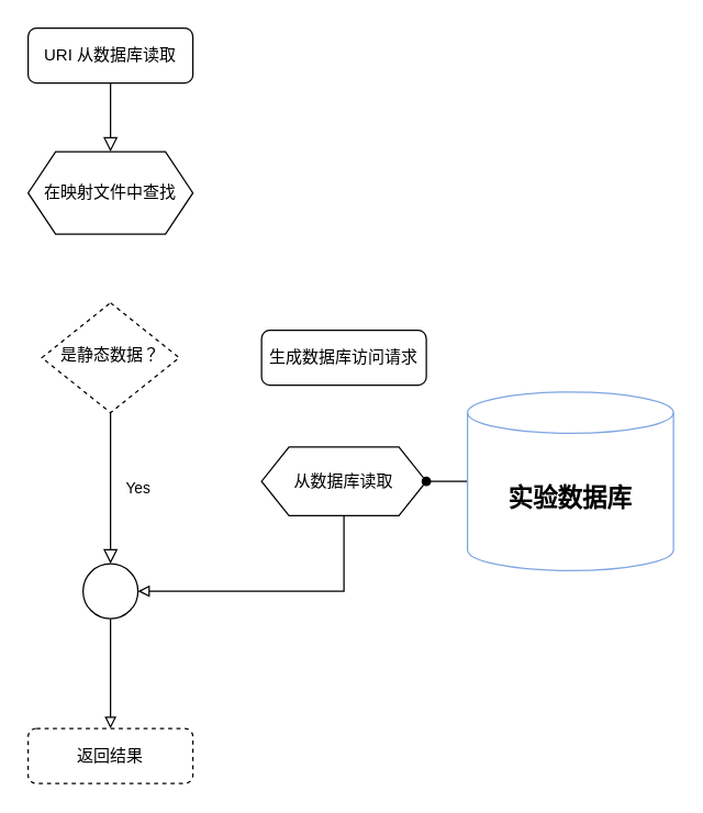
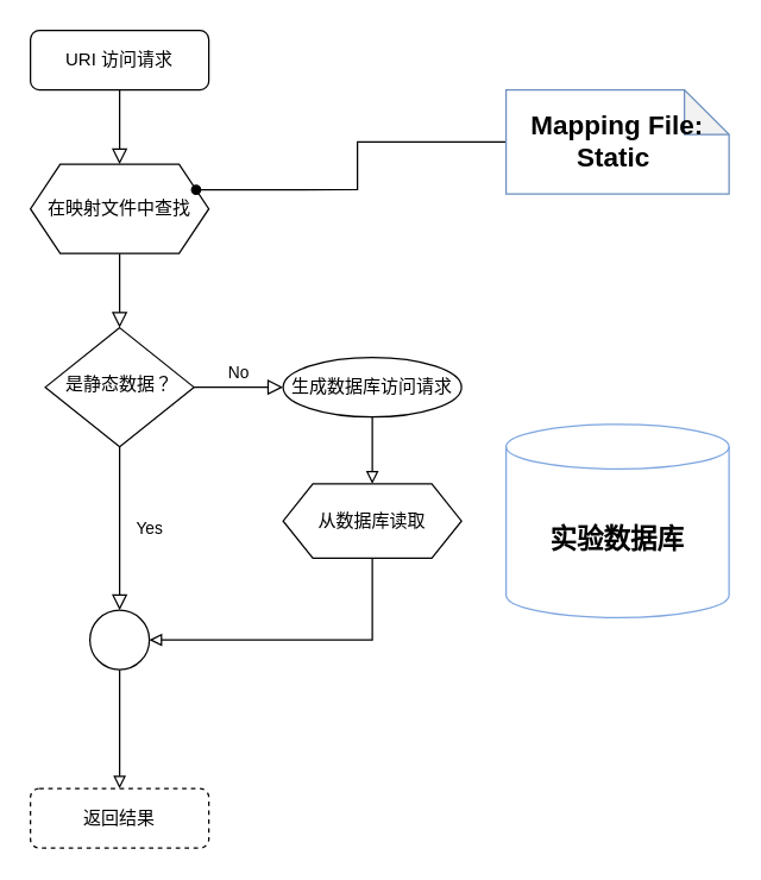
- <mxCell id="3" value="URI 从数据库读取" style="rounded=1;whiteSpace=wrap;html=1;fontSize=12;glass=0;strokeWidth=1;shadow=0;" parent="1" vertex="1"><mxGeometry x="20" y="20" width="120" height="40" as="geometry" /></mxCell>
+ <mxCell id="3" value="URI 访问请求" style="rounded=1;whiteSpace=wrap;html=1;fontSize=12;glass=0;strokeWidth=1;shadow=0;" parent="1" vertex="1"><mxGeometry x="20" y="20" width="120" height="40" as="geometry" /></mxCell>
+ <mxCell id="13" value="&lt;font style=&quot;font-size: 18px&quot;&gt;&lt;b&gt;Mapping File: Static&amp;nbsp;&lt;/b&gt;&lt;/font&gt;" style="shape=note;whiteSpace=wrap;html=1;backgroundOutline=1;darkOpacity=0.05;strokeColor=#6c8ebf;fillColor=none;" vertex="1" parent="1"><mxGeometry x="340" y="60" width="150" height="70" as="geometry" /></mxCell>
+ <mxCell id="12" style="edgeStyle=orthogonalEdgeStyle;rounded=0;orthogonalLoop=1;jettySize=auto;html=1;exitX=0;exitY=0.5;exitDx=0;exitDy=0;exitPerimeter=0;entryX=1;entryY=0.25;entryDx=0;entryDy=0;endArrow=oval;endFill=1;" edge="1" parent="1" source="13" target="10"><mxGeometry relative="1" as="geometry" /></mxCell>
+ <mxCell id="2" value="" style="rounded=0;html=1;jettySize=auto;orthogonalLoop=1;fontSize=11;endArrow=block;endFill=0;endSize=8;strokeWidth=1;shadow=0;labelBackgroundColor=none;edgeStyle=orthogonalEdgeStyle;" parent="1" source="10" target="6" edge="1"><mxGeometry relative="1" as="geometry" /></mxCell>
- <mxCell id="6" value="是静态数据？" style="rhombus;whiteSpace=wrap;html=1;shadow=0;fontFamily=Helvetica;fontSize=12;align=center;strokeWidth=1;spacing=6;spacingTop=-4;dashed=1;" parent="1" vertex="1"><mxGeometry x="30" y="220" width="100" height="80" as="geometry" /></mxCell>
+ <mxCell id="6" value="是静态数据？" style="rhombus;whiteSpace=wrap;html=1;shadow=0;fontFamily=Helvetica;fontSize=12;align=center;strokeWidth=1;spacing=6;spacingTop=-4;" parent="1" vertex="1"><mxGeometry x="30" y="220" width="100" height="80" as="geometry" /></mxCell>
+ <mxCell id="5" value="No" style="edgeStyle=orthogonalEdgeStyle;rounded=0;html=1;jettySize=auto;orthogonalLoop=1;fontSize=11;endArrow=block;endFill=0;endSize=8;strokeWidth=1;shadow=0;labelBackgroundColor=none;" parent="1" source="6" target="8" edge="1"><mxGeometry y="10" relative="1" as="geometry"><mxPoint as="offset" /></mxGeometry></mxCell>
- <mxCell id="8" value="生成数据库访问请求" style="rounded=1;whiteSpace=wrap;html=1;fontSize=12;glass=0;strokeWidth=1;shadow=0;" parent="1" vertex="1"><mxGeometry x="190" y="240" width="120" height="40" as="geometry" /></mxCell>
+ <mxCell id="8" value="生成数据库访问请求" style="ellipse;whiteSpace=wrap;html=1;fontSize=12;glass=0;strokeWidth=1;shadow=0;" parent="1" vertex="1"><mxGeometry x="190" y="240" width="120" height="40" as="geometry" /></mxCell>
+ <mxCell id="7" style="edgeStyle=orthogonalEdgeStyle;rounded=0;orthogonalLoop=1;jettySize=auto;html=1;exitX=0.5;exitY=1;exitDx=0;exitDy=0;entryX=0.5;entryY=0;entryDx=0;entryDy=0;endArrow=block;endFill=0;" edge="1" parent="1" source="8" target="19"><mxGeometry relative="1" as="geometry" /></mxCell>
- <mxCell id="16" style="edgeStyle=orthogonalEdgeStyle;rounded=0;orthogonalLoop=1;jettySize=auto;html=1;exitX=0;exitY=0.5;exitDx=0;exitDy=0;exitPerimeter=0;entryX=1;entryY=0.5;entryDx=0;entryDy=0;endArrow=oval;endFill=1;" edge="1" parent="1" source="17" target="19"><mxGeometry relative="1" as="geometry" /></mxCell>
